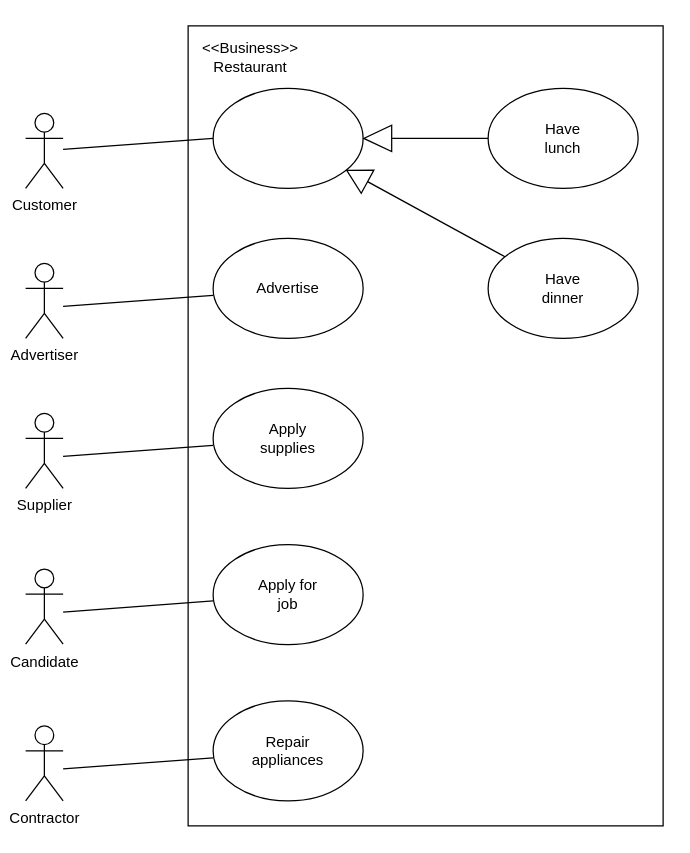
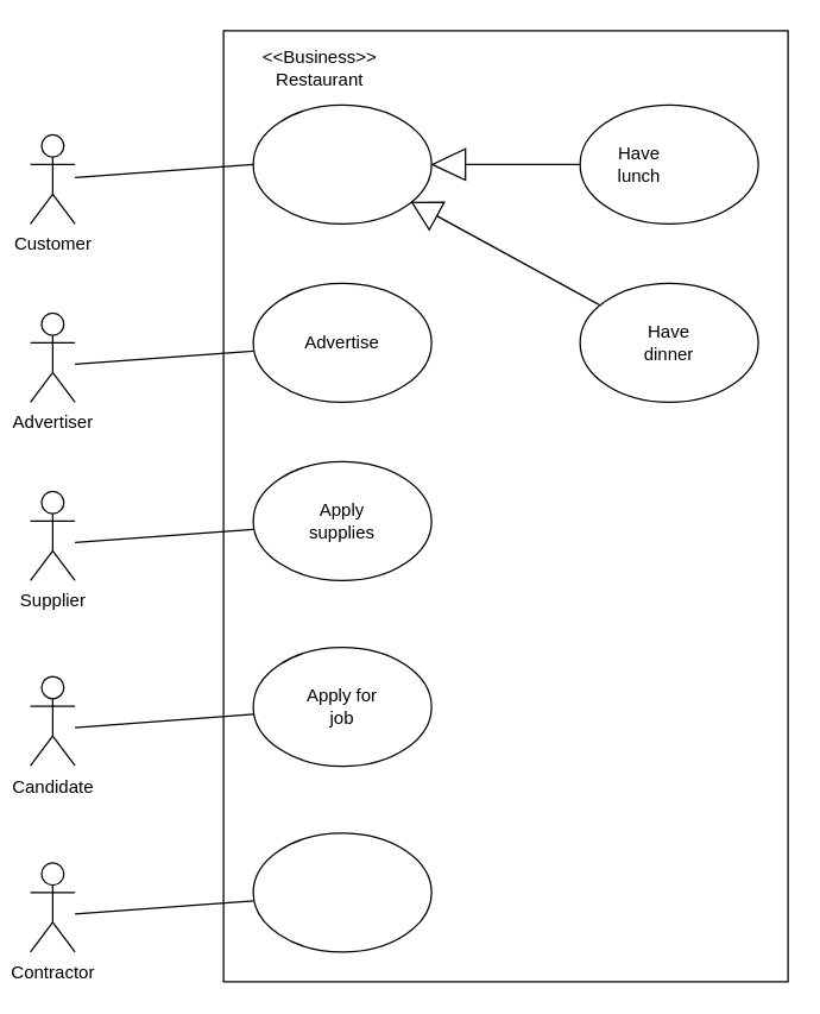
- <mxCell id="28" value="&amp;lt;&amp;lt;Business&amp;gt;&amp;gt;&lt;br&gt;Restaurant" style="text;html=1;strokeColor=none;fillColor=none;align=center;verticalAlign=middle;whiteSpace=wrap;rounded=0;" vertex="1" parent="1"><mxGeometry x="170" y="30" width="60" height="30" as="geometry" /></mxCell>
+ <mxCell id="28" value="&amp;lt;&amp;lt;Business&amp;gt;&amp;gt;&lt;br&gt;Restaurant" style="text;html=1;strokeColor=none;fillColor=none;align=center;verticalAlign=middle;whiteSpace=wrap;rounded=0;" vertex="1" parent="1"><mxGeometry x="185" y="30" width="60" height="30" as="geometry" /></mxCell>
- <mxCell id="22" value="Have lunch" style="text;html=1;strokeColor=none;fillColor=none;align=center;verticalAlign=middle;whiteSpace=wrap;rounded=0;" vertex="1" parent="1"><mxGeometry x="420" y="95" width="60" height="30" as="geometry" /></mxCell>
+ <mxCell id="22" value="Have lunch" style="text;html=1;strokeColor=none;fillColor=none;align=center;verticalAlign=middle;whiteSpace=wrap;rounded=0;" vertex="1" parent="1"><mxGeometry x="400" y="95" width="60" height="30" as="geometry" /></mxCell>
- <mxCell id="27" value="Repair appliances" style="text;html=1;strokeColor=none;fillColor=none;align=center;verticalAlign=middle;whiteSpace=wrap;rounded=0;" vertex="1" parent="1"><mxGeometry x="200" y="585" width="60" height="30" as="geometry" /></mxCell>
